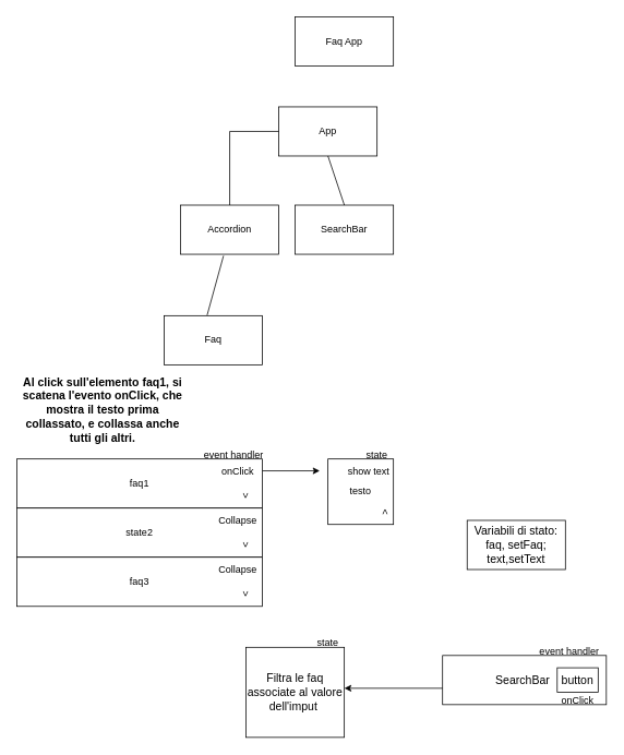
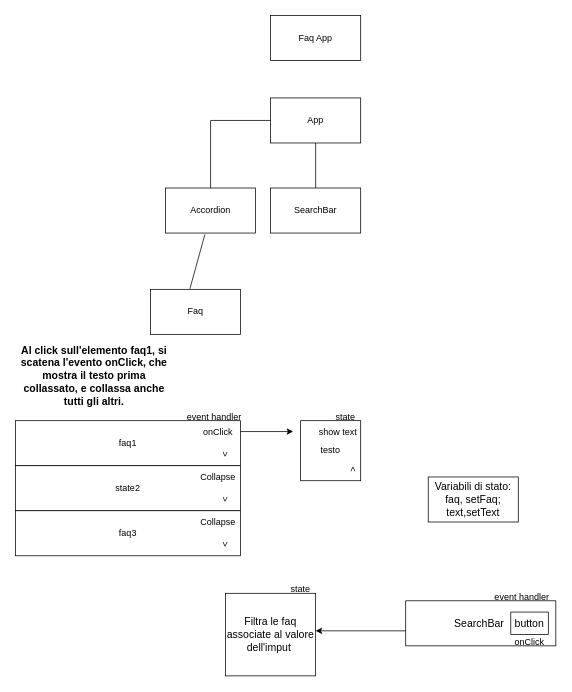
- <mxCell id="2" value="App" style="rounded=0;whiteSpace=wrap;html=1;" vertex="1" parent="1"><mxGeometry x="340" y="130" width="120" height="60" as="geometry" /></mxCell>
+ <mxCell id="2" value="App" style="rounded=0;whiteSpace=wrap;html=1;" vertex="1" parent="1"><mxGeometry x="360" y="130" width="120" height="60" as="geometry" /></mxCell>
